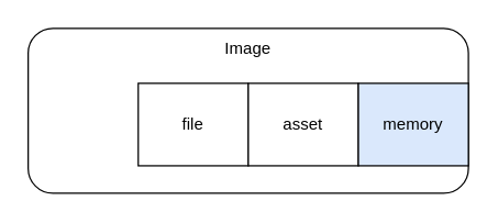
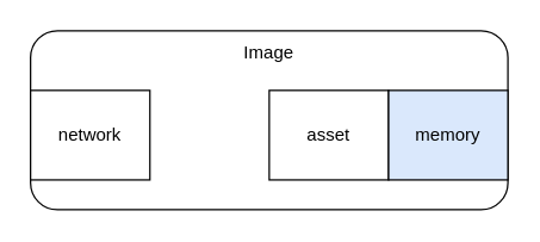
+ <mxCell id="4" value="network" style="rounded=0;whiteSpace=wrap;html=1;" vertex="1" parent="1"><mxGeometry x="20" y="60" width="80" height="60" as="geometry" /></mxCell>
- <mxCell id="5" value="file" style="rounded=0;whiteSpace=wrap;html=1;" vertex="1" parent="1"><mxGeometry x="100" y="60" width="80" height="60" as="geometry" /></mxCell>
